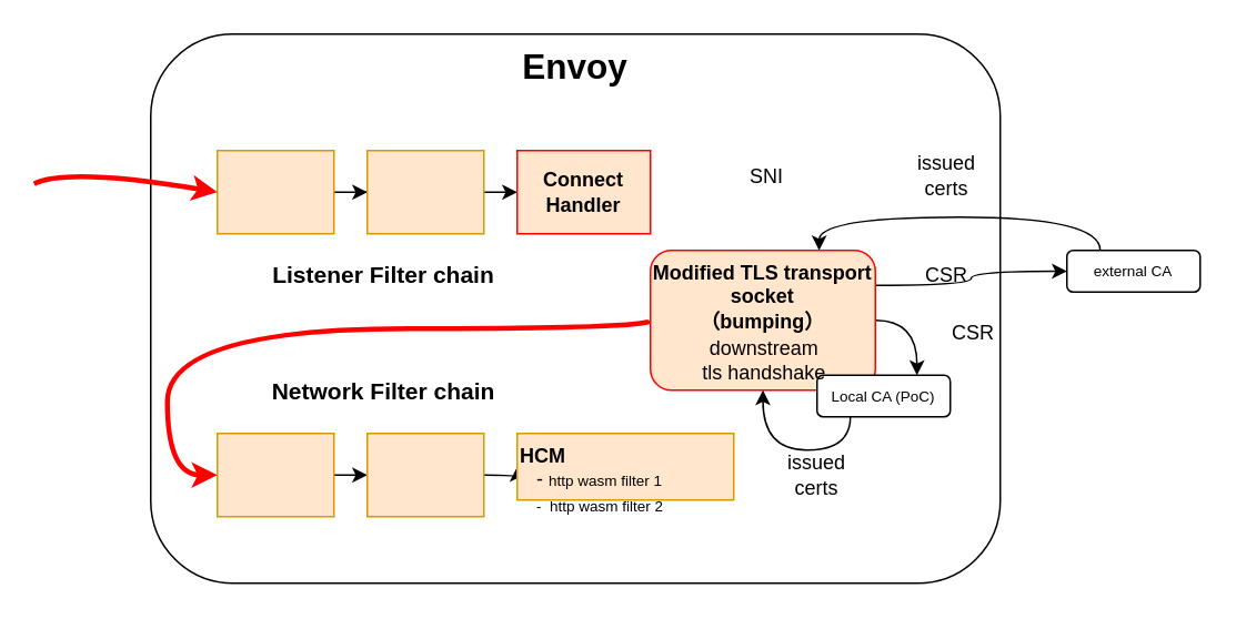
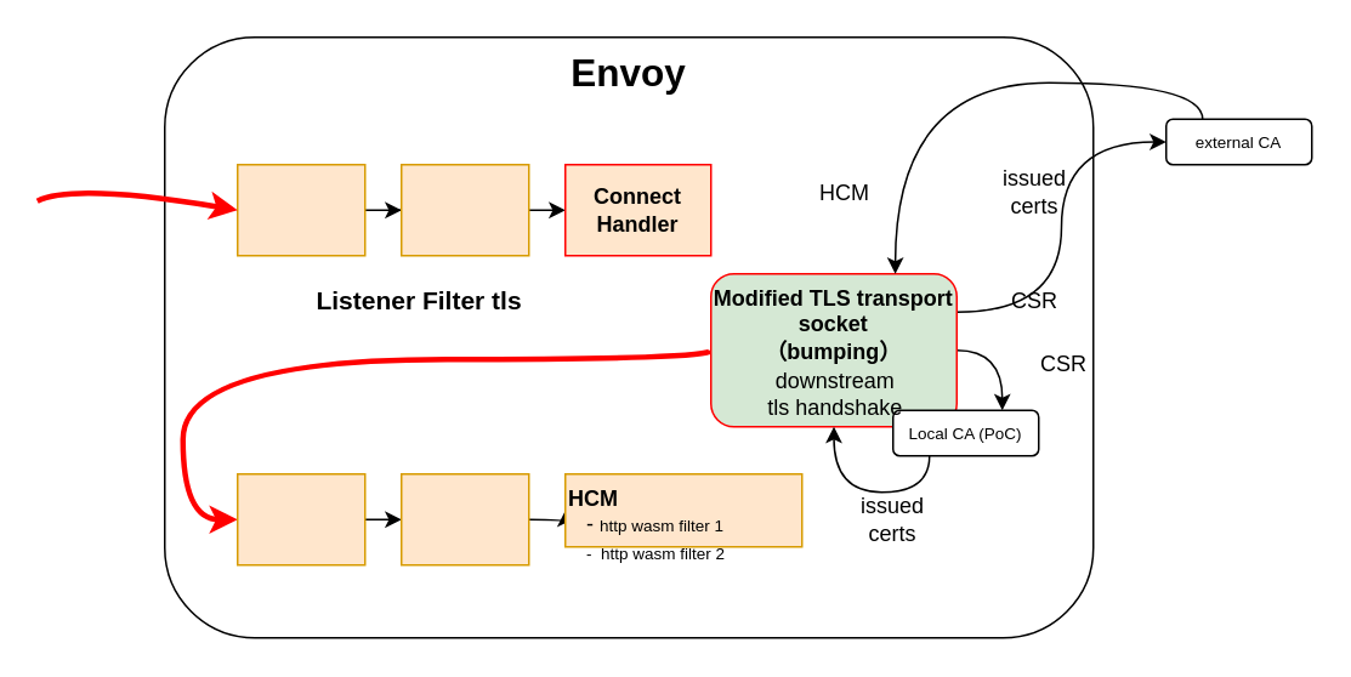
- <mxCell id="30" value="SNI" style="text;html=1;strokeColor=none;fillColor=none;align=left;verticalAlign=middle;whiteSpace=wrap;rounded=0;" vertex="1" parent="1"><mxGeometry x="448" y="91" width="60" height="30" as="geometry" /></mxCell>
+ <mxCell id="30" value="HCM" style="text;html=1;strokeColor=none;fillColor=none;align=left;verticalAlign=middle;whiteSpace=wrap;rounded=0;" vertex="1" parent="1"><mxGeometry x="448" y="91" width="60" height="30" as="geometry" /></mxCell>
- <mxCell id="23" value="external CA" style="rounded=1;whiteSpace=wrap;html=1;fontSize=9;strokeColor=#000000;" parent="1" vertex="1"><mxGeometry x="640" y="150" width="80" height="25" as="geometry" /></mxCell>
+ <mxCell id="23" value="external CA" style="rounded=1;whiteSpace=wrap;html=1;fontSize=9;strokeColor=#000000;" parent="1" vertex="1"><mxGeometry x="640" y="65" width="80" height="25" as="geometry" /></mxCell>
- <mxCell id="18" value="&lt;b&gt;&lt;font style=&quot;font-size: 14px&quot;&gt;Listener Filter chain&lt;/font&gt;&lt;/b&gt;" style="text;html=1;strokeColor=none;fillColor=none;align=center;verticalAlign=middle;whiteSpace=wrap;rounded=0;" parent="1" vertex="1"><mxGeometry x="160" y="150" width="140" height="30" as="geometry" /></mxCell>
+ <mxCell id="18" value="&lt;b&gt;&lt;font style=&quot;font-size: 14px&quot;&gt;Listener Filter tls&lt;/font&gt;&lt;/b&gt;" style="text;html=1;strokeColor=none;fillColor=none;align=center;verticalAlign=middle;whiteSpace=wrap;rounded=0;" parent="1" vertex="1"><mxGeometry x="160" y="150" width="140" height="30" as="geometry" /></mxCell>
- <mxCell id="12" value="&lt;b&gt;Modified TLS transport socket&lt;br&gt;（bumping）&lt;br&gt;&lt;/b&gt;" style="rounded=1;whiteSpace=wrap;html=1;fillColor=#ffe6cc;strokeColor=#FF0000;verticalAlign=top;" parent="1" vertex="1"><mxGeometry x="390" y="150" width="135" height="84" as="geometry" /></mxCell>
+ <mxCell id="12" value="&lt;b&gt;Modified TLS transport socket&lt;br&gt;（bumping）&lt;br&gt;&lt;/b&gt;" style="rounded=1;whiteSpace=wrap;html=1;fillColor=#d5e8d4;strokeColor=#FF0000;verticalAlign=top;" parent="1" vertex="1"><mxGeometry x="390" y="150" width="135" height="84" as="geometry" /></mxCell>
- <mxCell id="19" value="&lt;b&gt;&lt;font style=&quot;font-size: 14px&quot;&gt;Network Filter chain&lt;/font&gt;&lt;/b&gt;" style="text;html=1;strokeColor=none;fillColor=none;align=center;verticalAlign=middle;whiteSpace=wrap;rounded=0;" parent="1" vertex="1"><mxGeometry x="160" y="220" width="140" height="30" as="geometry" /></mxCell>
